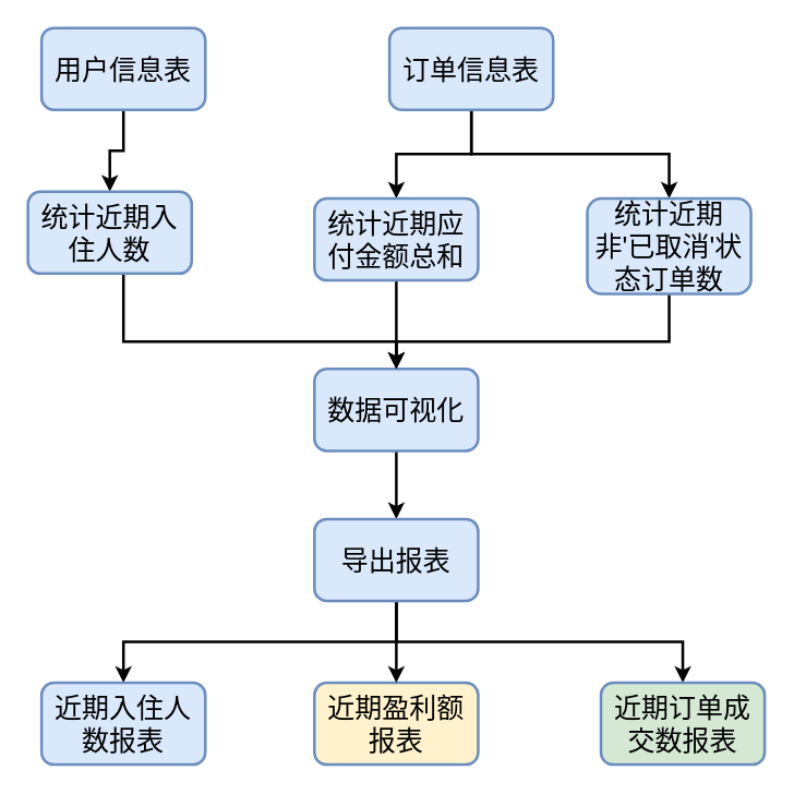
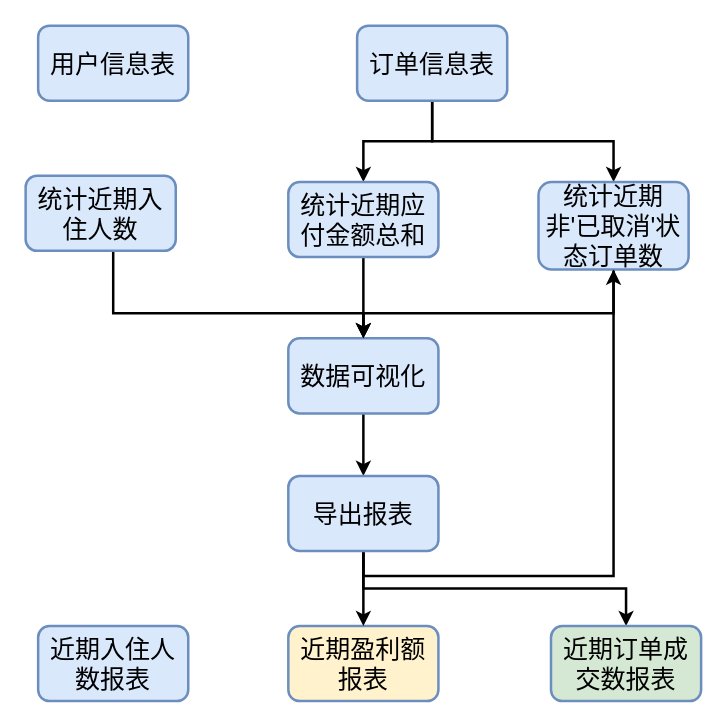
- <mxCell id="2" style="edgeStyle=orthogonalEdgeStyle;rounded=0;orthogonalLoop=1;jettySize=auto;html=1;exitX=0.5;exitY=1;exitDx=0;exitDy=0;entryX=0.5;entryY=0;entryDx=0;entryDy=0;strokeWidth=2;" parent="1" source="3" target="11" edge="1"><mxGeometry relative="1" as="geometry" /></mxCell>
- <mxCell id="17" style="edgeStyle=orthogonalEdgeStyle;rounded=0;orthogonalLoop=1;jettySize=auto;html=1;exitX=0.5;exitY=1;exitDx=0;exitDy=0;entryX=0.5;entryY=0;entryDx=0;entryDy=0;strokeWidth=2;" parent="1" source="19" target="20" edge="1"><mxGeometry relative="1" as="geometry" /></mxCell>
+ <mxCell id="17" style="edgeStyle=orthogonalEdgeStyle;rounded=0;orthogonalLoop=1;jettySize=auto;html=1;exitX=0.5;exitY=1;exitDx=0;exitDy=0;strokeWidth=2;" parent="1" source="19" target="13" edge="1"><mxGeometry relative="1" as="geometry" /></mxCell>
